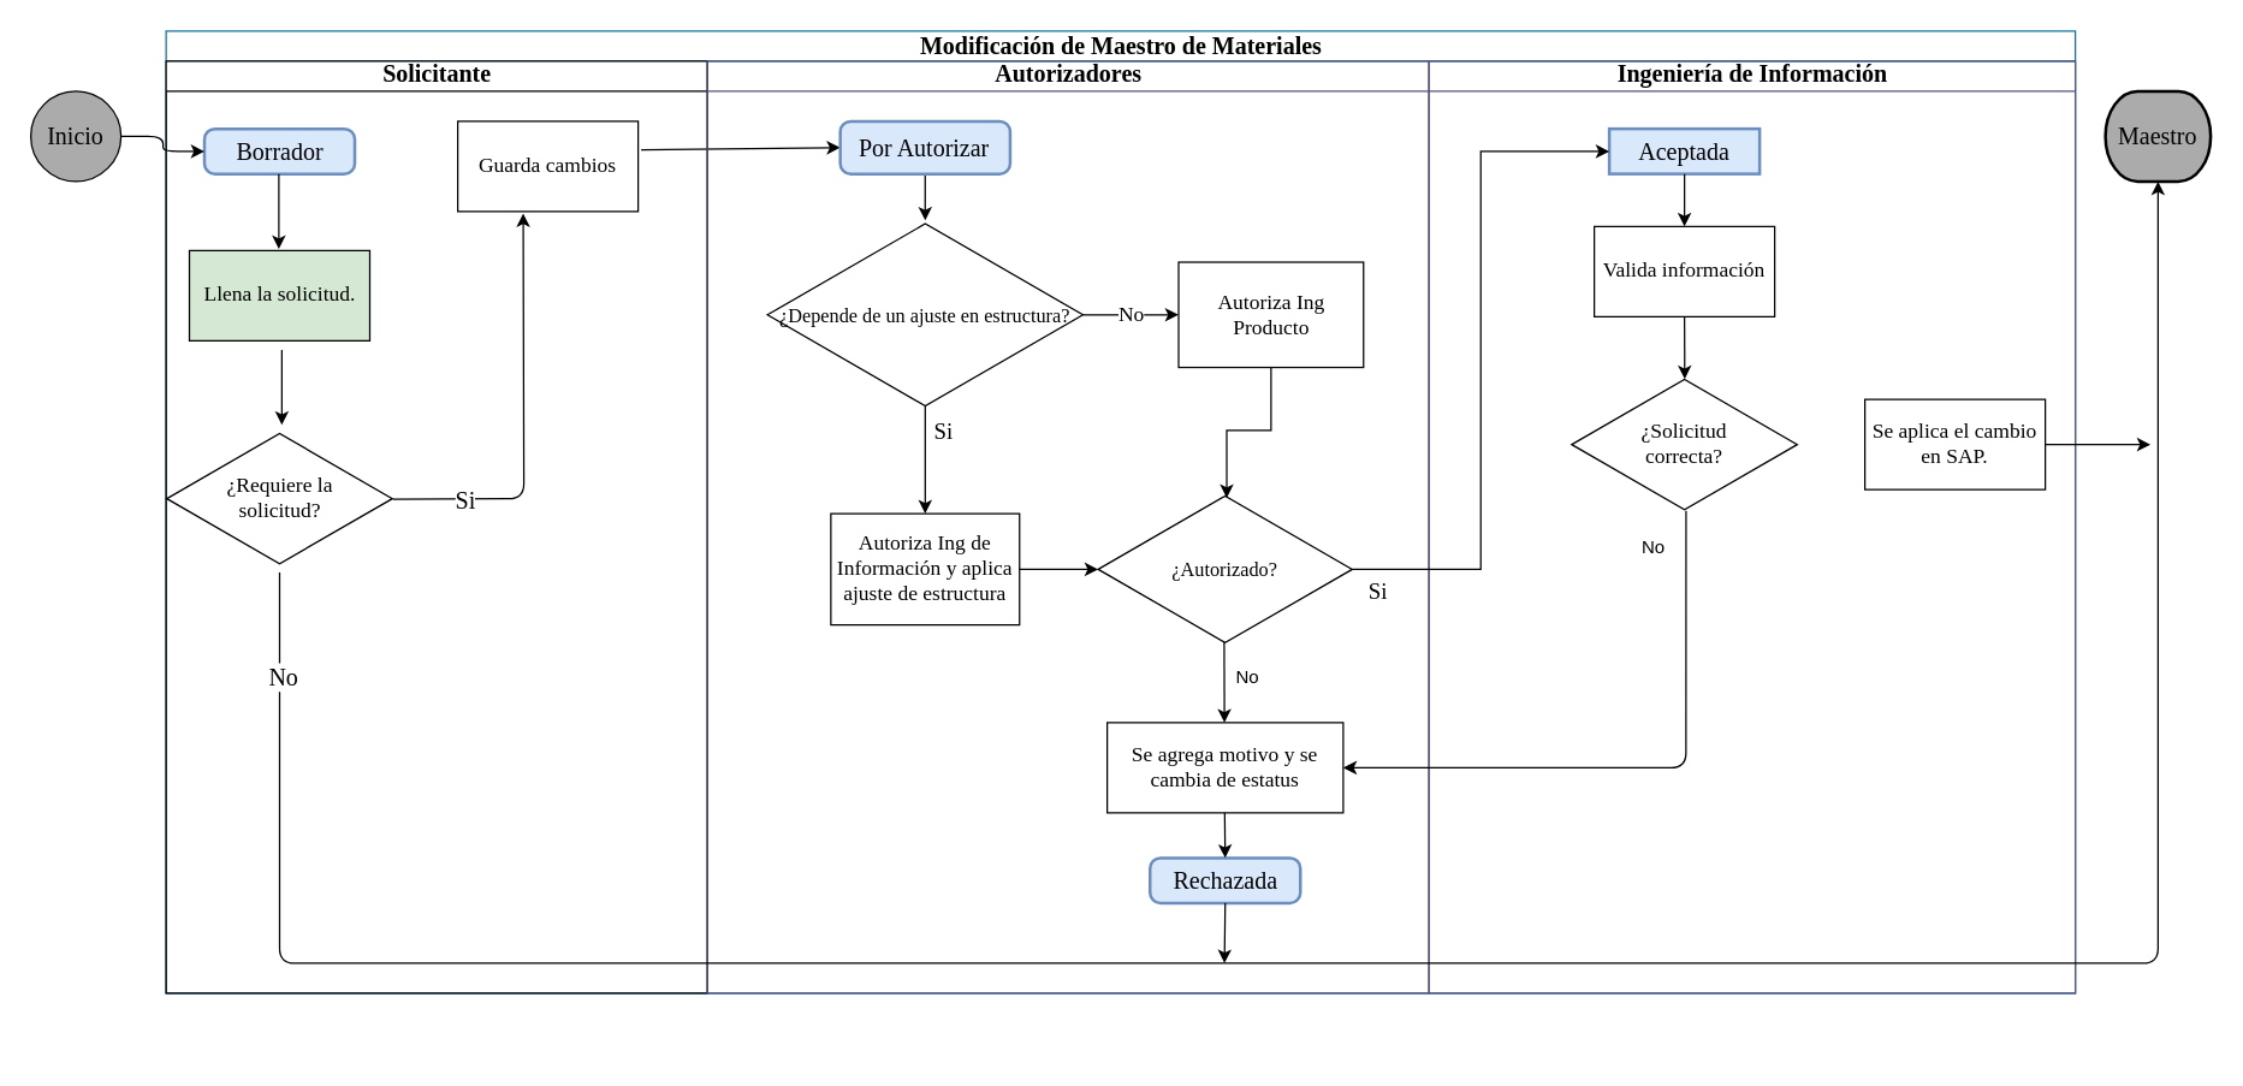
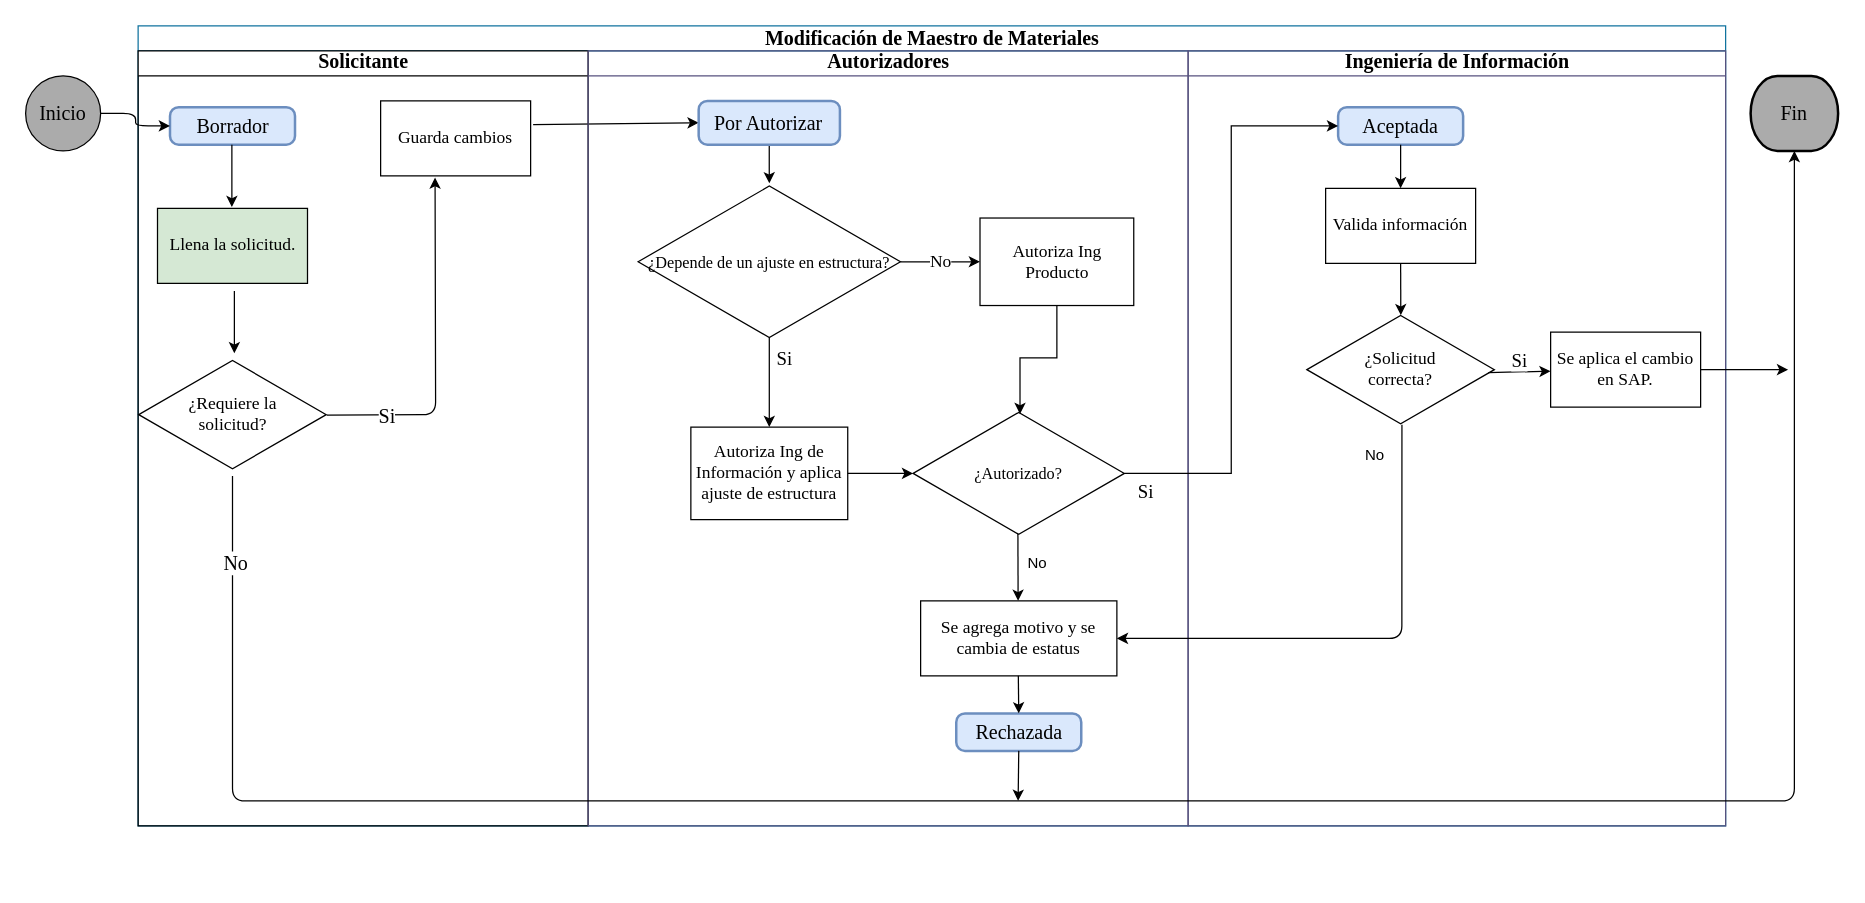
- <mxCell value="Maestro" style="strokeWidth=2;html=1;shape=mxgraph.flowchart.terminator;whiteSpace=wrap;fillColor=#ABABAB;fontFamily=century gothic;fontSize=16;" id="49" parent="1" vertex="1"><mxGeometry as="geometry" height="60" width="70" x="1400" y="60" /></mxCell>
+ <mxCell value="Fin" style="strokeWidth=2;html=1;shape=mxgraph.flowchart.terminator;whiteSpace=wrap;fillColor=#ABABAB;fontFamily=century gothic;fontSize=16;" id="49" parent="1" vertex="1"><mxGeometry as="geometry" height="60" width="70" x="1400" y="60" /></mxCell>
- <mxCell value="Aceptada" style="whiteSpace=wrap;html=1;absoluteArcSize=1;arcSize=14;strokeWidth=2;fillColor=#dae8fc;fontFamily=century gothic;fontSize=16;strokeColor=#6c8ebf;rounded=0;" id="40" parent="32" vertex="1"><mxGeometry as="geometry" height="30" width="100" x="120" y="45" /></mxCell>
+ <mxCell value="Aceptada" style="rounded=1;whiteSpace=wrap;html=1;absoluteArcSize=1;arcSize=14;strokeWidth=2;fillColor=#dae8fc;fontFamily=century gothic;fontSize=16;strokeColor=#6c8ebf;" id="40" parent="32" vertex="1"><mxGeometry as="geometry" height="30" width="100" x="120" y="45" /></mxCell>
+ <mxCell value="" style="endArrow=classic;html=1;fontFamily=century gothic;exitX=0.968;exitY=0.526;exitDx=0;exitDy=0;exitPerimeter=0;" id="36" parent="32" edge="1" target="39" source="35"><mxGeometry as="geometry" height="50" width="50" relative="1"><mxPoint as="sourcePoint" x="339.5" y="242.28" /><mxPoint as="targetPoint" x="170" y="348" /></mxGeometry></mxCell>
+ <mxCell value="Si" style="text;html=1;resizable=0;points=[];align=center;verticalAlign=middle;labelBackgroundColor=#ffffff;fontSize=15;fontFamily=century gothic;" id="37" parent="36" vertex="1" connectable="0"><mxGeometry as="geometry" x="-0.4" y="3" relative="1"><mxPoint as="offset" x="9.2" y="-8.02" /></mxGeometry></mxCell>
